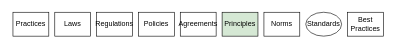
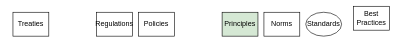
- <mxCell id="5" value="Practices" style="rounded=0;whiteSpace=wrap;html=1;" parent="1" vertex="1"><mxGeometry x="20" y="20" width="60" height="40" as="geometry" /></mxCell>
+ <mxCell id="5" value="Treaties" style="rounded=0;whiteSpace=wrap;html=1;" parent="1" vertex="1"><mxGeometry x="20" y="20" width="60" height="40" as="geometry" /></mxCell>
- <mxCell id="2" value="Laws" style="rounded=0;whiteSpace=wrap;html=1;" parent="1" vertex="1"><mxGeometry x="90" y="20" width="60" height="40" as="geometry" /></mxCell>
- <mxCell id="10" value="Agreements" style="rounded=0;whiteSpace=wrap;html=1;" parent="1" vertex="1"><mxGeometry x="300" y="20" width="60" height="40" as="geometry" /></mxCell>
- <mxCell id="9" value="Best Practices" style="rounded=0;whiteSpace=wrap;html=1;" parent="1" vertex="1"><mxGeometry x="580" y="20" width="60" height="40" as="geometry" /></mxCell>
+ <mxCell id="9" value="Best Practices" style="rounded=0;whiteSpace=wrap;html=1;" parent="1" vertex="1"><mxGeometry x="590" y="10" width="60" height="40" as="geometry" /></mxCell>
